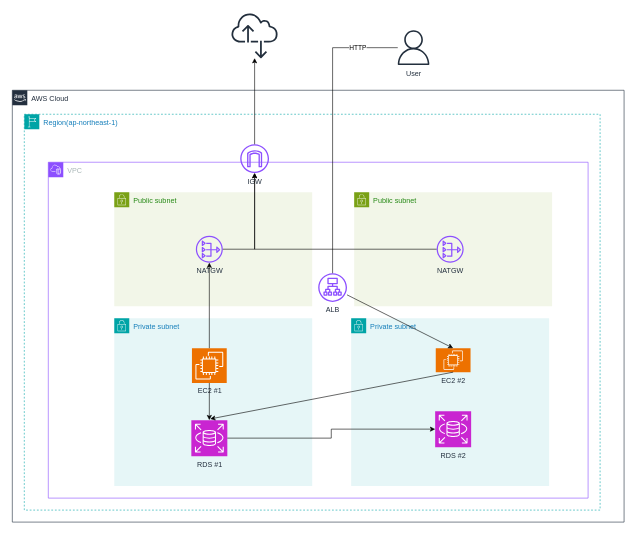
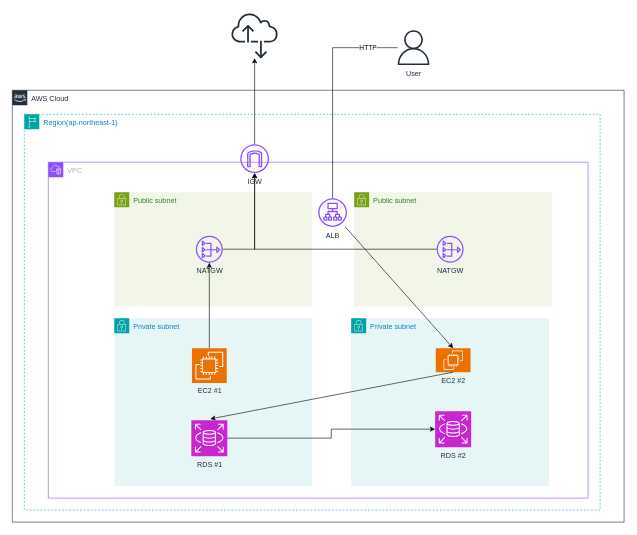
- <mxCell id="5" value="ALB" style="sketch=0;outlineConnect=0;fontColor=#232F3E;gradientColor=none;fillColor=#8C4FFF;strokeColor=none;dashed=0;verticalLabelPosition=bottom;verticalAlign=top;align=center;html=1;fontSize=12;fontStyle=0;aspect=fixed;pointerEvents=1;shape=mxgraph.aws4.application_load_balancer;" vertex="1" parent="4"><mxGeometry x="450" y="185" width="48" height="48" as="geometry" /></mxCell>
+ <mxCell id="5" value="ALB" style="sketch=0;outlineConnect=0;fontColor=#232F3E;gradientColor=none;fillColor=#8C4FFF;strokeColor=none;dashed=0;verticalLabelPosition=bottom;verticalAlign=top;align=center;html=1;fontSize=12;fontStyle=0;aspect=fixed;pointerEvents=1;shape=mxgraph.aws4.application_load_balancer;" vertex="1" parent="4"><mxGeometry x="450" y="60" width="48" height="48" as="geometry" /></mxCell>
- <mxCell id="10" style="rounded=0;orthogonalLoop=1;jettySize=auto;html=1;entryX=0.5;entryY=0;entryDx=0;entryDy=0;entryPerimeter=0;" edge="1" parent="7" source="8" target="9"><mxGeometry relative="1" as="geometry" /></mxCell>
